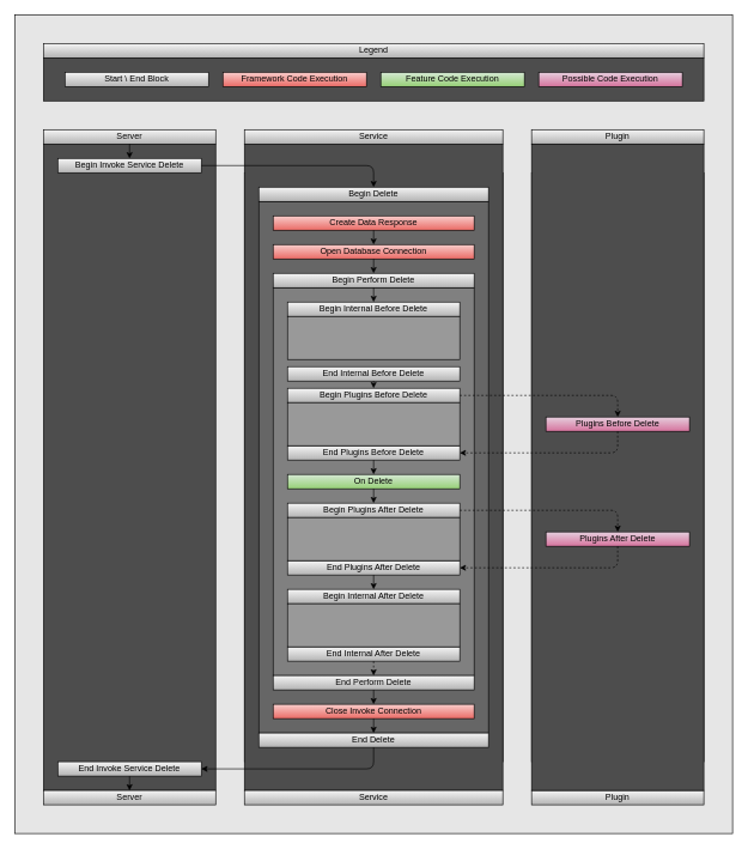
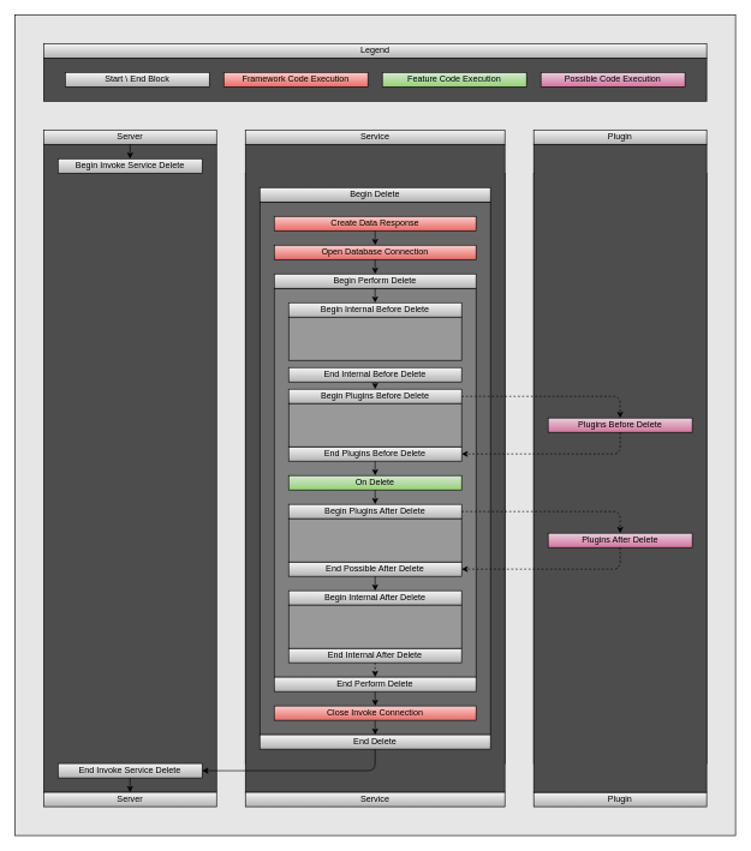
- <mxCell id="63" value="" style="endArrow=classic;html=1;entryX=0.5;entryY=0;entryDx=0;entryDy=0;exitX=1;exitY=0.5;exitDx=0;exitDy=0;" parent="1" source="58" target="19" edge="1"><mxGeometry width="50" height="50" relative="1" as="geometry"><mxPoint x="280" y="270" as="sourcePoint" /><mxPoint x="330" y="220" as="targetPoint" /><Array as="points"><mxPoint x="520" y="230" /></Array></mxGeometry></mxCell>
- <mxCell id="37" value="End Plugins After Delete" style="rounded=0;whiteSpace=wrap;html=1;fillColor=#f5f5f5;gradientColor=#b3b3b3;" parent="1" vertex="1"><mxGeometry x="400" y="780" width="240" height="20" as="geometry" /></mxCell>
+ <mxCell id="37" value="End Possible After Delete" style="rounded=0;whiteSpace=wrap;html=1;fillColor=#f5f5f5;gradientColor=#b3b3b3;" parent="1" vertex="1"><mxGeometry x="400" y="780" width="240" height="20" as="geometry" /></mxCell>
